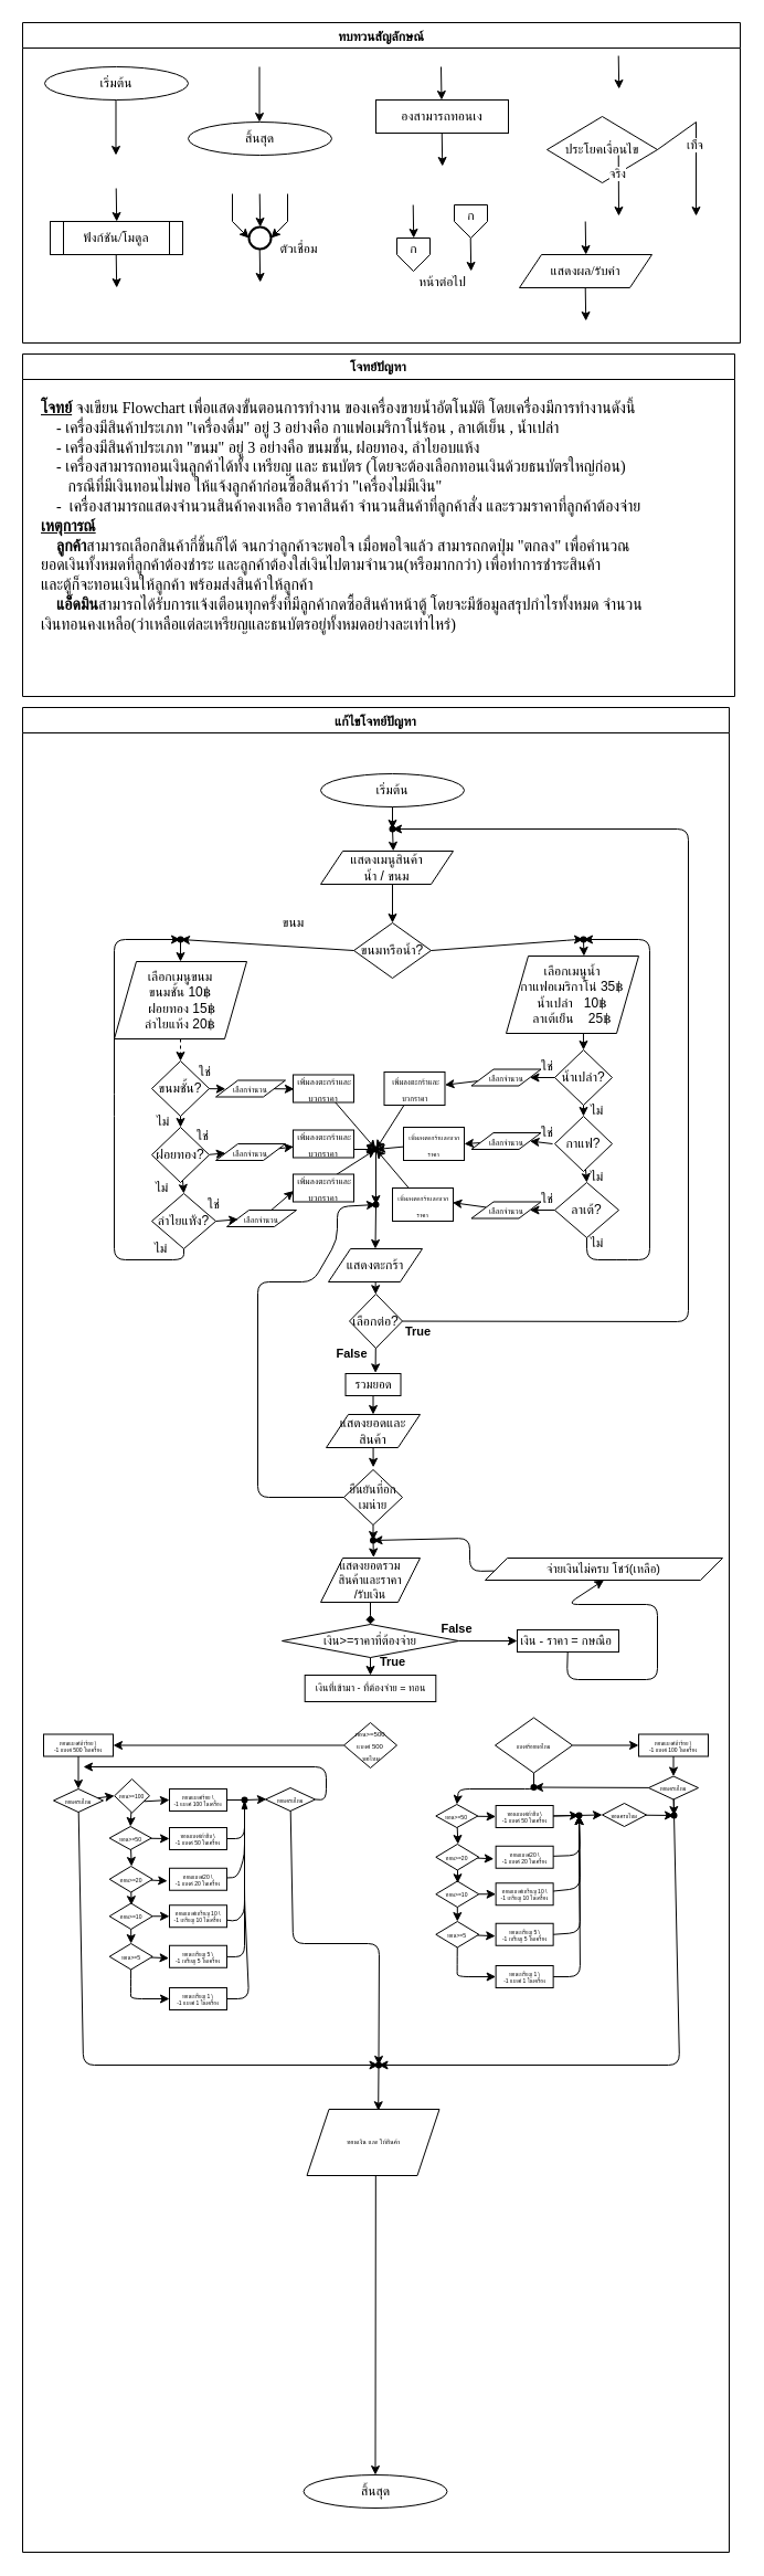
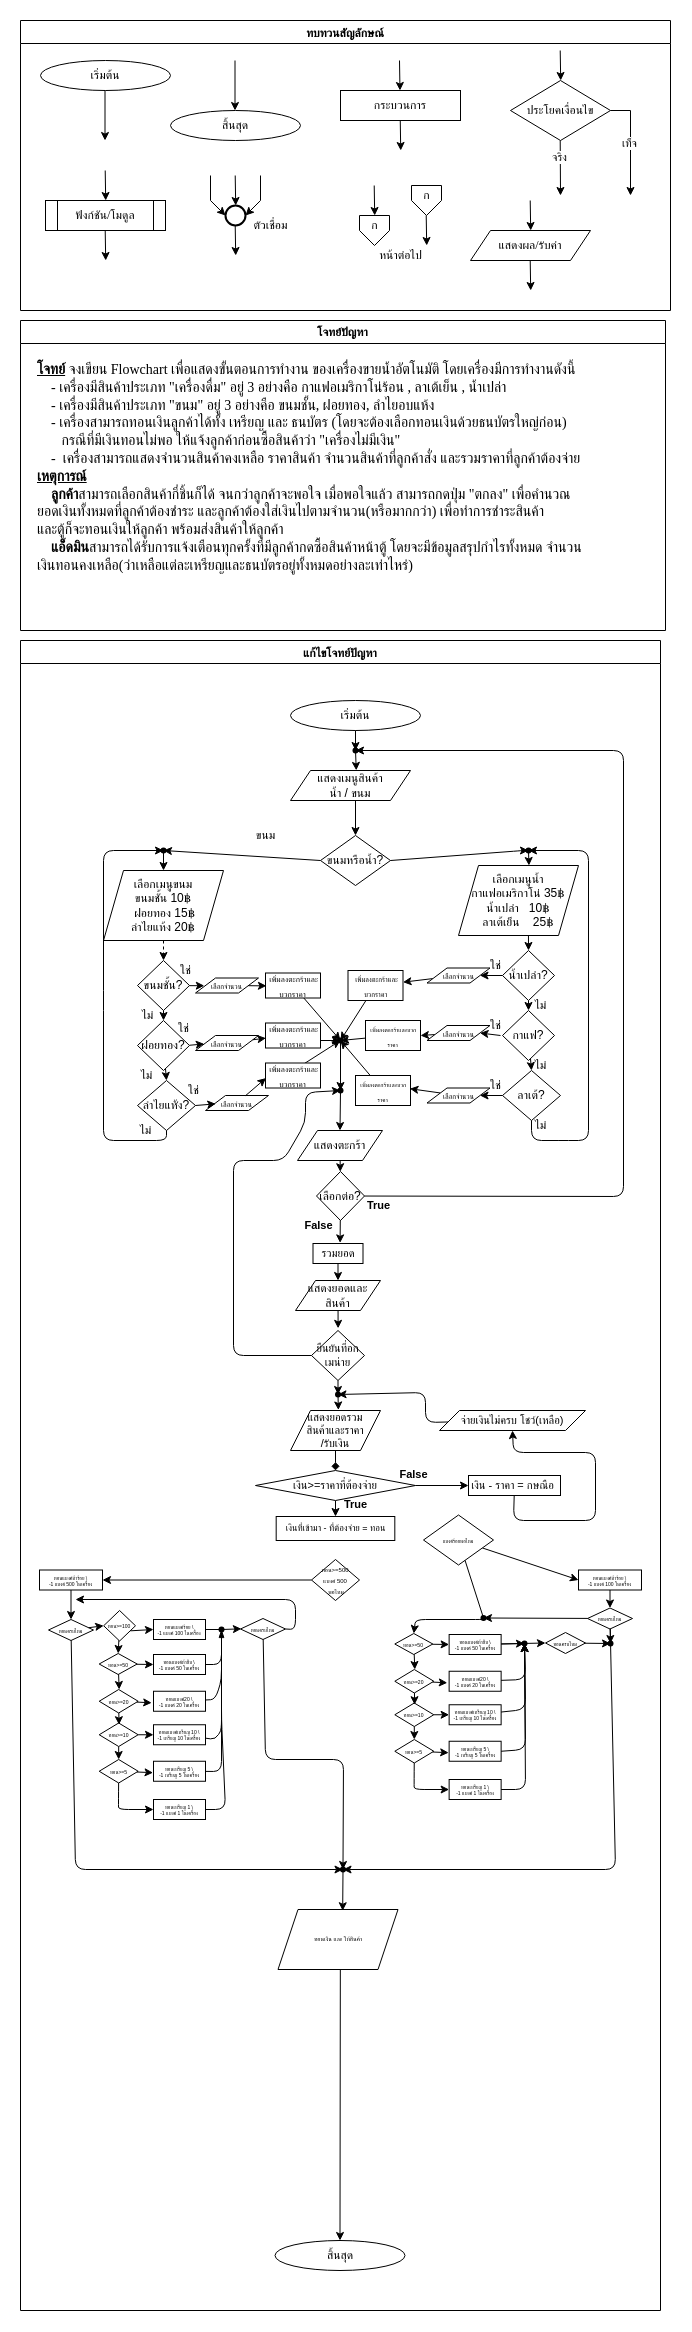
- <mxCell id="7" value="องสามารถทอนเง" style="rounded=0;whiteSpace=wrap;html=1;fontFamily=Sarabun;fontSource=https%3A%2F%2Ffonts.googleapis.com%2Fcss%3Ffamily%3DSarabun;" parent="2" vertex="1"><mxGeometry x="320" y="70" width="120" height="30" as="geometry" /></mxCell>
+ <mxCell id="7" value="กระบวนการ" style="rounded=0;whiteSpace=wrap;html=1;fontFamily=Sarabun;fontSource=https%3A%2F%2Ffonts.googleapis.com%2Fcss%3Ffamily%3DSarabun;" parent="2" vertex="1"><mxGeometry x="320" y="70" width="120" height="30" as="geometry" /></mxCell>
- <mxCell id="10" value="ประโยคเงื่อนไข" style="rhombus;whiteSpace=wrap;html=1;fontFamily=Sarabun;fontSource=https%3A%2F%2Ffonts.googleapis.com%2Fcss%3Ffamily%3DSarabun;" parent="2" vertex="1"><mxGeometry x="475" y="85" width="100" height="60" as="geometry" /></mxCell>
+ <mxCell id="10" value="ประโยคเงื่อนไข" style="rhombus;whiteSpace=wrap;html=1;fontFamily=Sarabun;fontSource=https%3A%2F%2Ffonts.googleapis.com%2Fcss%3Ffamily%3DSarabun;" parent="2" vertex="1"><mxGeometry x="490" y="60" width="100" height="60" as="geometry" /></mxCell>
- <mxCell id="117" value="จ่ายเงินไม่ครบ โชว์(เหลือ)" style="shape=parallelogram;perimeter=parallelogramPerimeter;whiteSpace=wrap;html=1;fixedSize=1;fontSize=11;" vertex="1" parent="35"><mxGeometry x="419" y="770" width="215" height="20" as="geometry" /></mxCell>
+ <mxCell id="117" value="จ่ายเงินไม่ครบ โชว์(เหลือ)" style="shape=parallelogram;perimeter=parallelogramPerimeter;whiteSpace=wrap;html=1;fixedSize=1;fontSize=11;" vertex="1" parent="35"><mxGeometry x="419" y="770" width="146" height="20" as="geometry" /></mxCell>
- <mxCell id="179" value="แบงค์ร้อยพอไหม" style="rhombus;whiteSpace=wrap;html=1;fontSize=5;" vertex="1" parent="35"><mxGeometry x="428" y="914.5" width="70" height="50" as="geometry" /></mxCell>
+ <mxCell id="179" value="แบงค์ร้อยพอไหม" style="rhombus;whiteSpace=wrap;html=1;fontSize=5;" vertex="1" parent="35"><mxGeometry x="403" y="874.5" width="70" height="50" as="geometry" /></mxCell>
